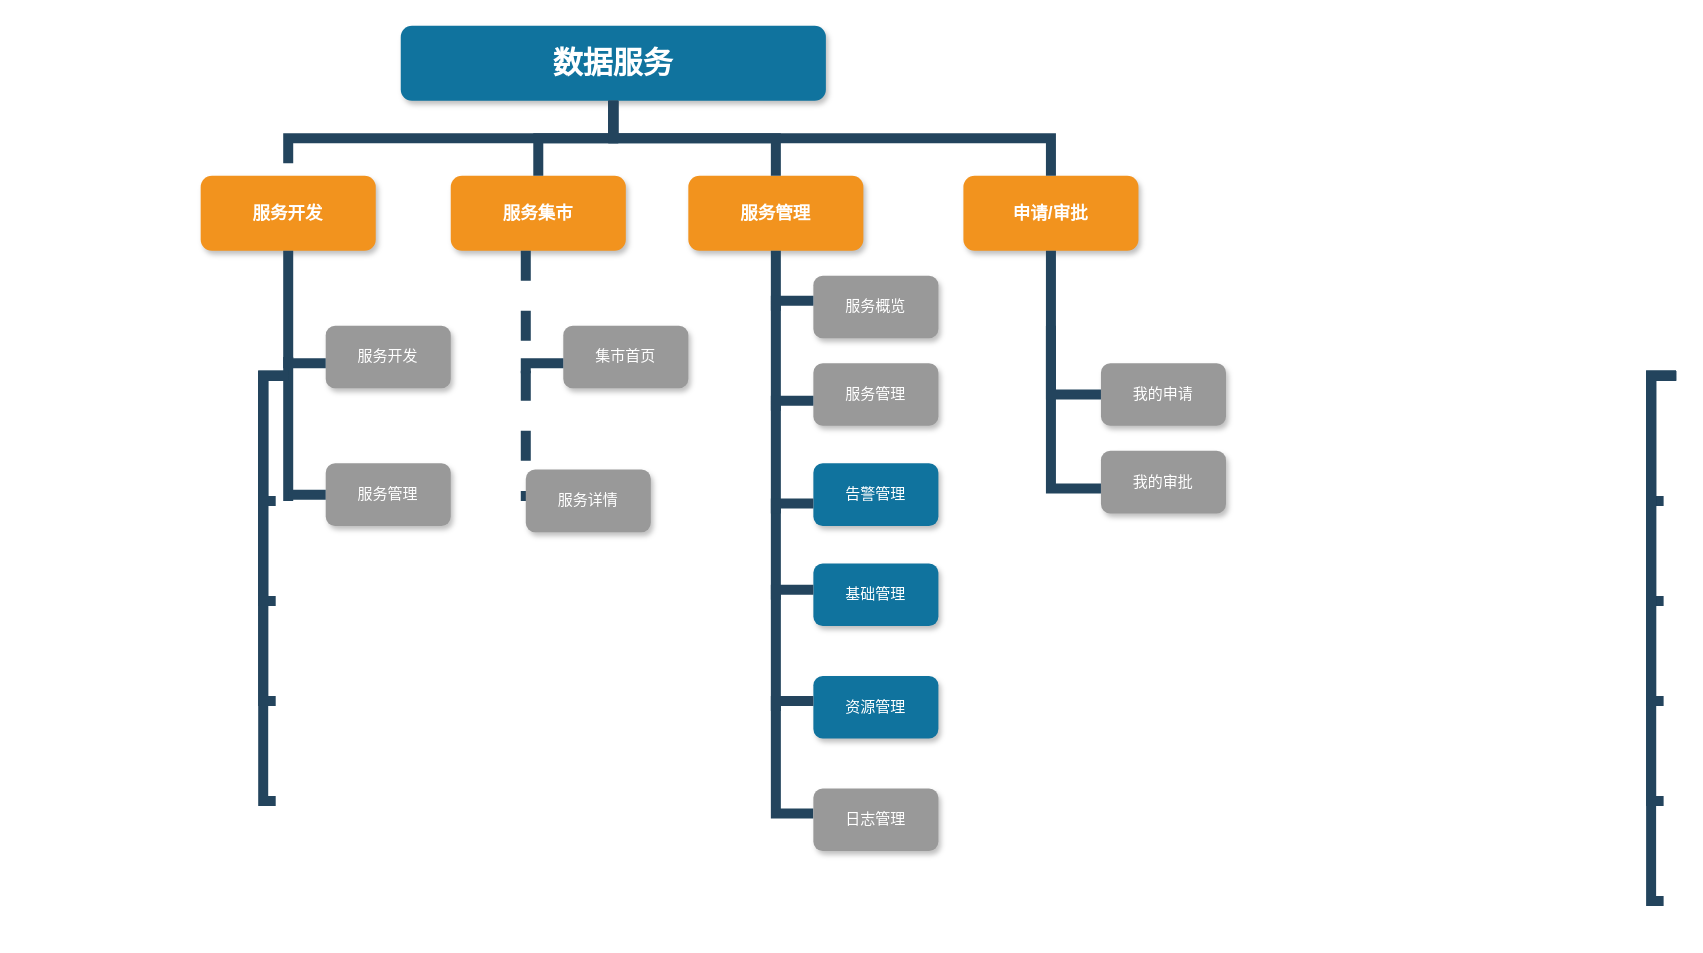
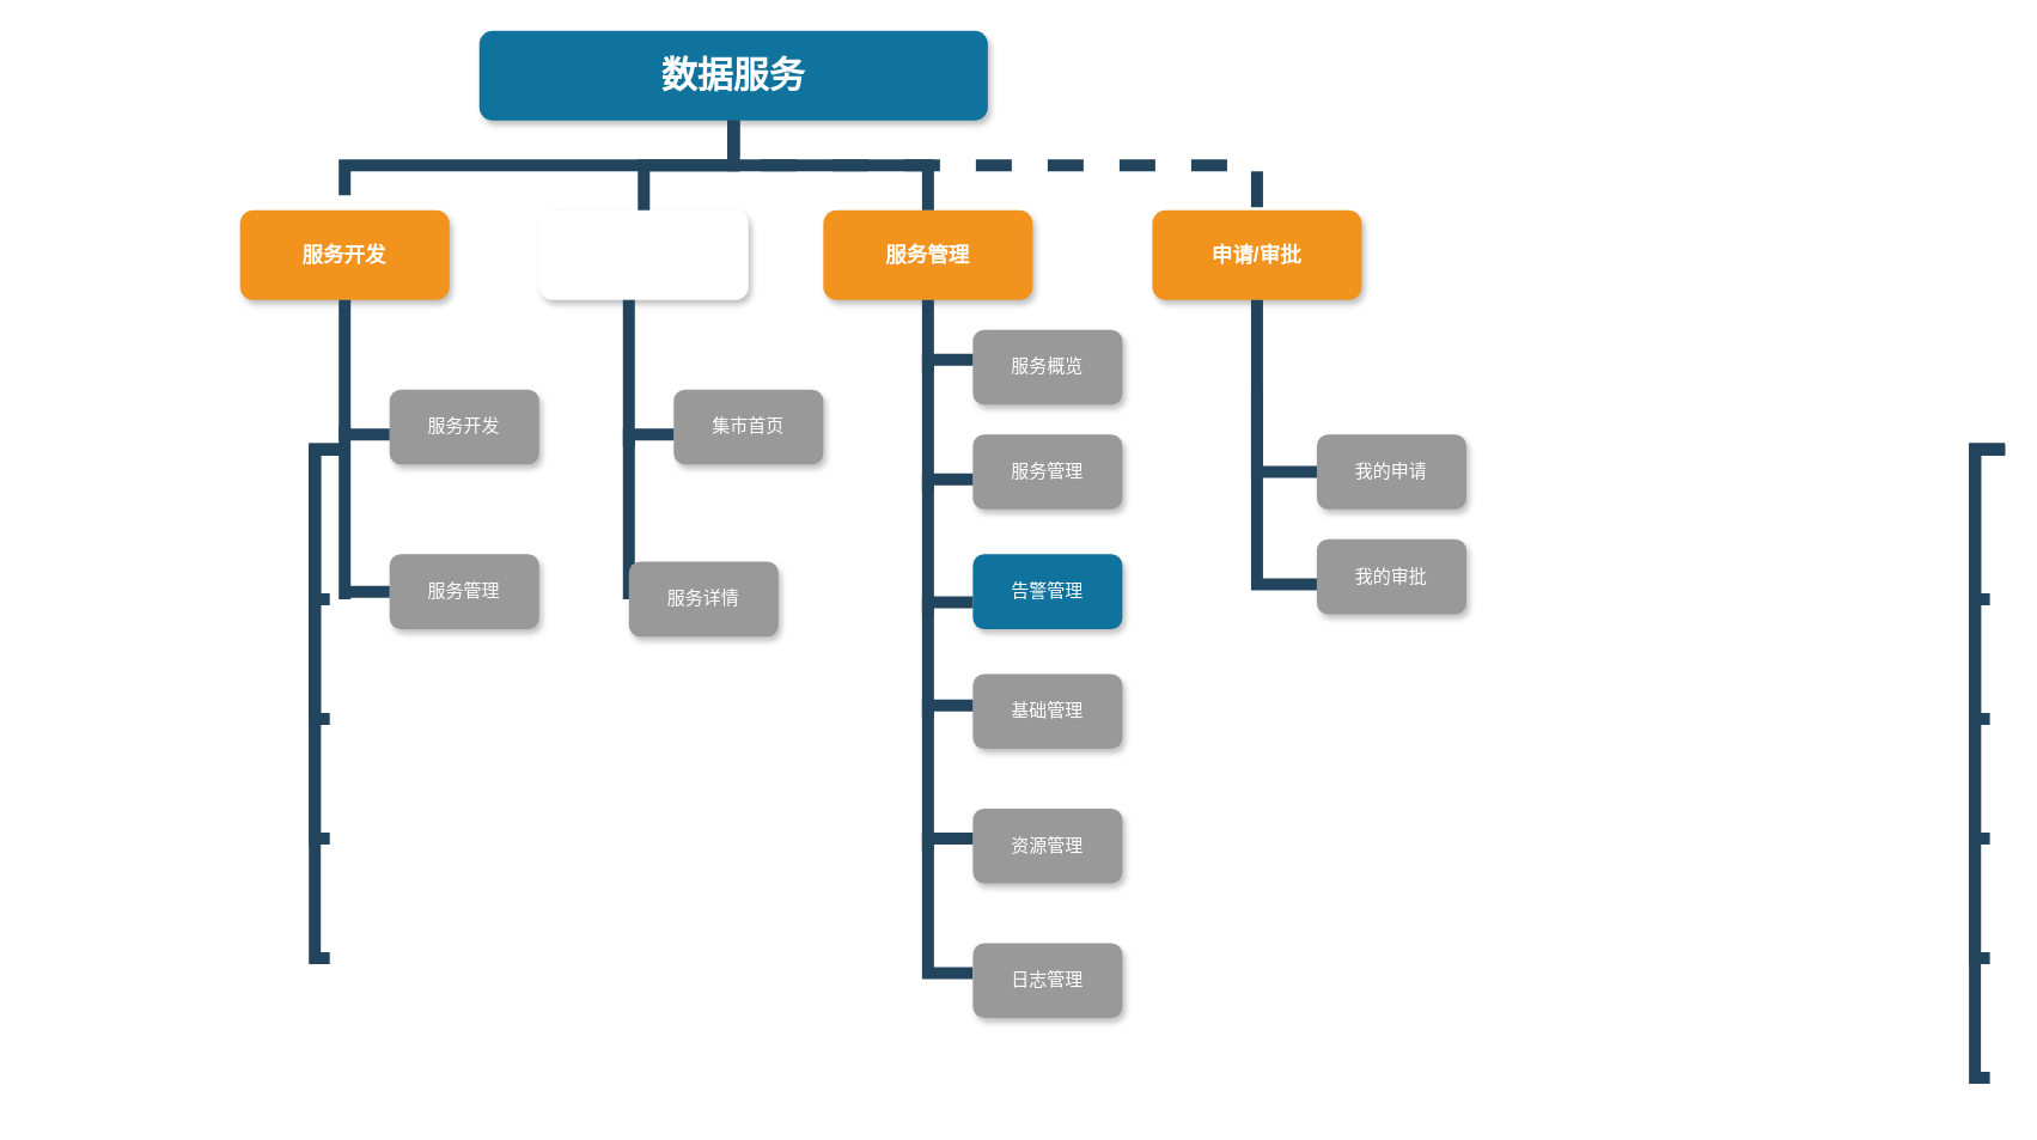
- <mxCell id="28" value="" style="edgeStyle=elbowEdgeStyle;elbow=vertical;rounded=0;fontColor=#000000;endArrow=none;endFill=0;strokeWidth=8;strokeColor=#23445D;" parent="1" source="2" target="6" edge="1"><mxGeometry width="100" height="100" relative="1" as="geometry"><mxPoint x="360" y="140" as="sourcePoint" /><mxPoint x="460" y="40" as="targetPoint" /></mxGeometry></mxCell>
+ <mxCell id="28" value="" style="edgeStyle=elbowEdgeStyle;elbow=vertical;rounded=0;fontColor=#000000;endArrow=none;endFill=0;strokeWidth=8;strokeColor=#23445D;dashed=1;" parent="1" source="2" target="6" edge="1"><mxGeometry width="100" height="100" relative="1" as="geometry"><mxPoint x="360" y="140" as="sourcePoint" /><mxPoint x="460" y="40" as="targetPoint" /></mxGeometry></mxCell>
- <mxCell id="4" value="服务集市" style="whiteSpace=wrap;rounded=1;fillColor=#F2931E;strokeColor=none;shadow=1;fontColor=#FFFFFF;fontStyle=1;fontSize=14" parent="1" vertex="1"><mxGeometry x="360" y="140" width="140" height="60" as="geometry" /></mxCell>
+ <mxCell id="4" value="服务集市" style="whiteSpace=wrap;rounded=1;fillColor=#ffffff;strokeColor=none;shadow=1;fontColor=#FFFFFF;fontStyle=1;fontSize=14;" parent="1" vertex="1"><mxGeometry x="360" y="140" width="140" height="60" as="geometry" /></mxCell>
- <mxCell id="11" value="" style="edgeStyle=elbowEdgeStyle;elbow=vertical;rounded=0;fontColor=#000000;endArrow=none;endFill=0;strokeWidth=8;strokeColor=#23445D;entryX=0;entryY=0.5;entryDx=0;entryDy=0;dashed=1;" parent="1" source="4" target="30" edge="1"><mxGeometry width="100" height="100" relative="1" as="geometry"><mxPoint x="30" y="210" as="sourcePoint" /><mxPoint x="430" y="410" as="targetPoint" /><Array as="points"><mxPoint x="420" y="390" /><mxPoint x="420" y="370" /><mxPoint x="420" y="320" /><mxPoint x="420" y="230" /><mxPoint x="390" y="410" /></Array></mxGeometry></mxCell>
+ <mxCell id="11" value="" style="edgeStyle=elbowEdgeStyle;elbow=vertical;rounded=0;fontColor=#000000;endArrow=none;endFill=0;strokeWidth=8;strokeColor=#23445D;entryX=0;entryY=0.5;entryDx=0;entryDy=0;" parent="1" source="4" target="30" edge="1"><mxGeometry width="100" height="100" relative="1" as="geometry"><mxPoint x="30" y="210" as="sourcePoint" /><mxPoint x="430" y="410" as="targetPoint" /><Array as="points"><mxPoint x="420" y="390" /><mxPoint x="420" y="370" /><mxPoint x="420" y="320" /><mxPoint x="420" y="230" /><mxPoint x="390" y="410" /></Array></mxGeometry></mxCell>
- <mxCell id="35" value="基础管理" style="whiteSpace=wrap;rounded=1;fillColor=#10739e;strokeColor=none;shadow=1;fontColor=#FFFFFF;fontStyle=0;" vertex="1" parent="1"><mxGeometry x="650" y="450" width="100" height="50" as="geometry" /></mxCell>
+ <mxCell id="35" value="基础管理" style="whiteSpace=wrap;rounded=1;fillColor=#999999;strokeColor=none;shadow=1;fontColor=#FFFFFF;fontStyle=0" vertex="1" parent="1"><mxGeometry x="650" y="450" width="100" height="50" as="geometry" /></mxCell>
- <mxCell id="36" value="资源管理" style="whiteSpace=wrap;rounded=1;fillColor=#10739e;strokeColor=none;shadow=1;fontColor=#FFFFFF;fontStyle=0;" vertex="1" parent="1"><mxGeometry x="650" y="540" width="100" height="50" as="geometry" /></mxCell>
+ <mxCell id="36" value="资源管理" style="whiteSpace=wrap;rounded=1;fillColor=#999999;strokeColor=none;shadow=1;fontColor=#FFFFFF;fontStyle=0" vertex="1" parent="1"><mxGeometry x="650" y="540" width="100" height="50" as="geometry" /></mxCell>
